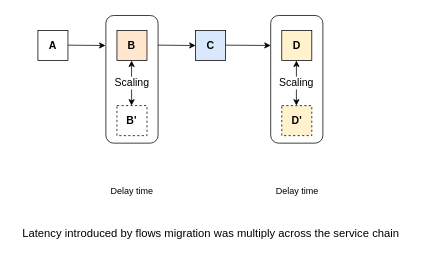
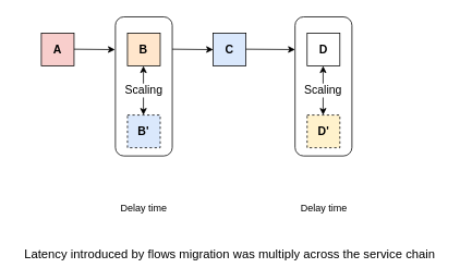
- <mxCell id="3" value="&lt;font style=&quot;font-size: 14px&quot;&gt;A&lt;/font&gt;" style="whiteSpace=wrap;html=1;aspect=fixed;fontStyle=1" vertex="1" parent="1"><mxGeometry x="50" y="40" width="40" height="40" as="geometry" /></mxCell>
+ <mxCell id="3" value="&lt;font style=&quot;font-size: 14px&quot;&gt;A&lt;/font&gt;" style="whiteSpace=wrap;html=1;aspect=fixed;fontStyle=1;fillColor=#f8cecc;" vertex="1" parent="1"><mxGeometry x="50" y="40" width="40" height="40" as="geometry" /></mxCell>
- <mxCell id="11" value="&lt;font style=&quot;font-size: 14px&quot;&gt;&lt;span&gt;D&lt;/span&gt;&lt;/font&gt;" style="whiteSpace=wrap;html=1;aspect=fixed;fontStyle=1;fillColor=#fff2cc;" vertex="1" parent="1"><mxGeometry x="374.75" y="40" width="40" height="40" as="geometry" /></mxCell>
+ <mxCell id="11" value="&lt;font style=&quot;font-size: 14px&quot;&gt;&lt;span&gt;D&lt;/span&gt;&lt;/font&gt;" style="whiteSpace=wrap;html=1;aspect=fixed;fontStyle=1" vertex="1" parent="1"><mxGeometry x="374.75" y="40" width="40" height="40" as="geometry" /></mxCell>
- <mxCell id="6" value="&lt;font style=&quot;font-size: 14px&quot;&gt;&lt;span&gt;B'&lt;/span&gt;&lt;/font&gt;" style="whiteSpace=wrap;html=1;aspect=fixed;fontStyle=1;dashed=1;" vertex="1" parent="1"><mxGeometry x="155.25" y="140" width="40" height="40" as="geometry" /></mxCell>
+ <mxCell id="6" value="&lt;font style=&quot;font-size: 14px&quot;&gt;&lt;span&gt;B'&lt;/span&gt;&lt;/font&gt;" style="whiteSpace=wrap;html=1;aspect=fixed;fontStyle=1;dashed=1;fillColor=#dae8fc;" vertex="1" parent="1"><mxGeometry x="155.25" y="140" width="40" height="40" as="geometry" /></mxCell>
